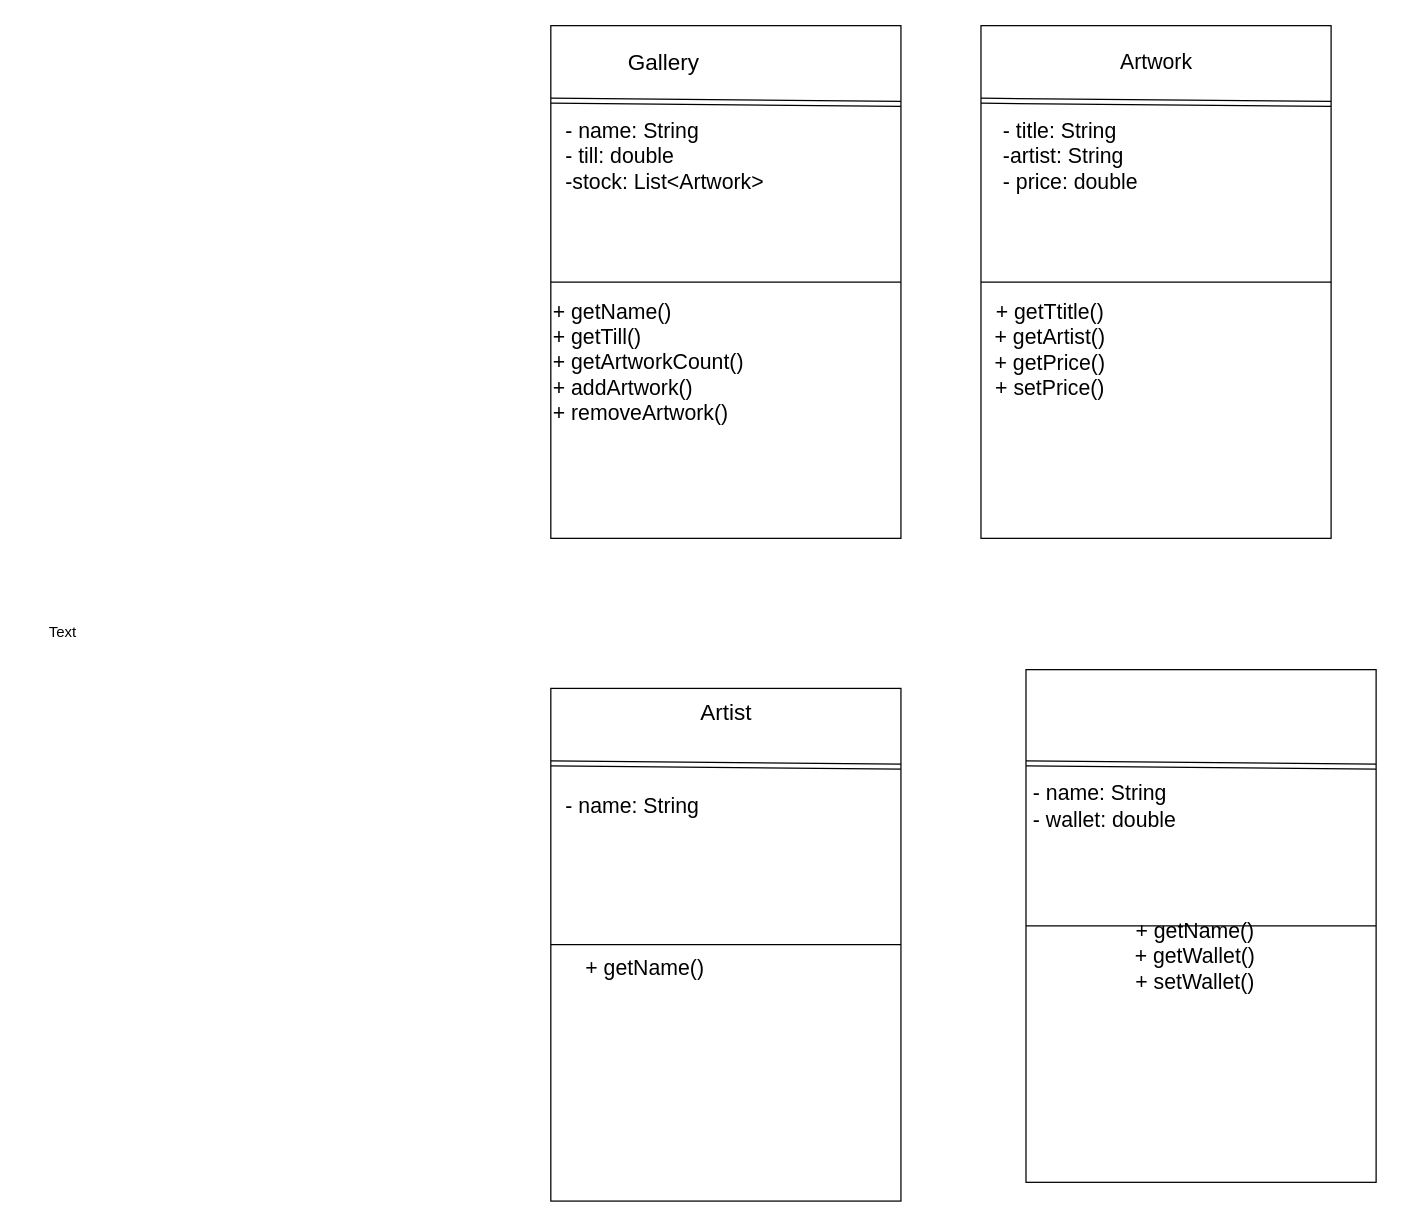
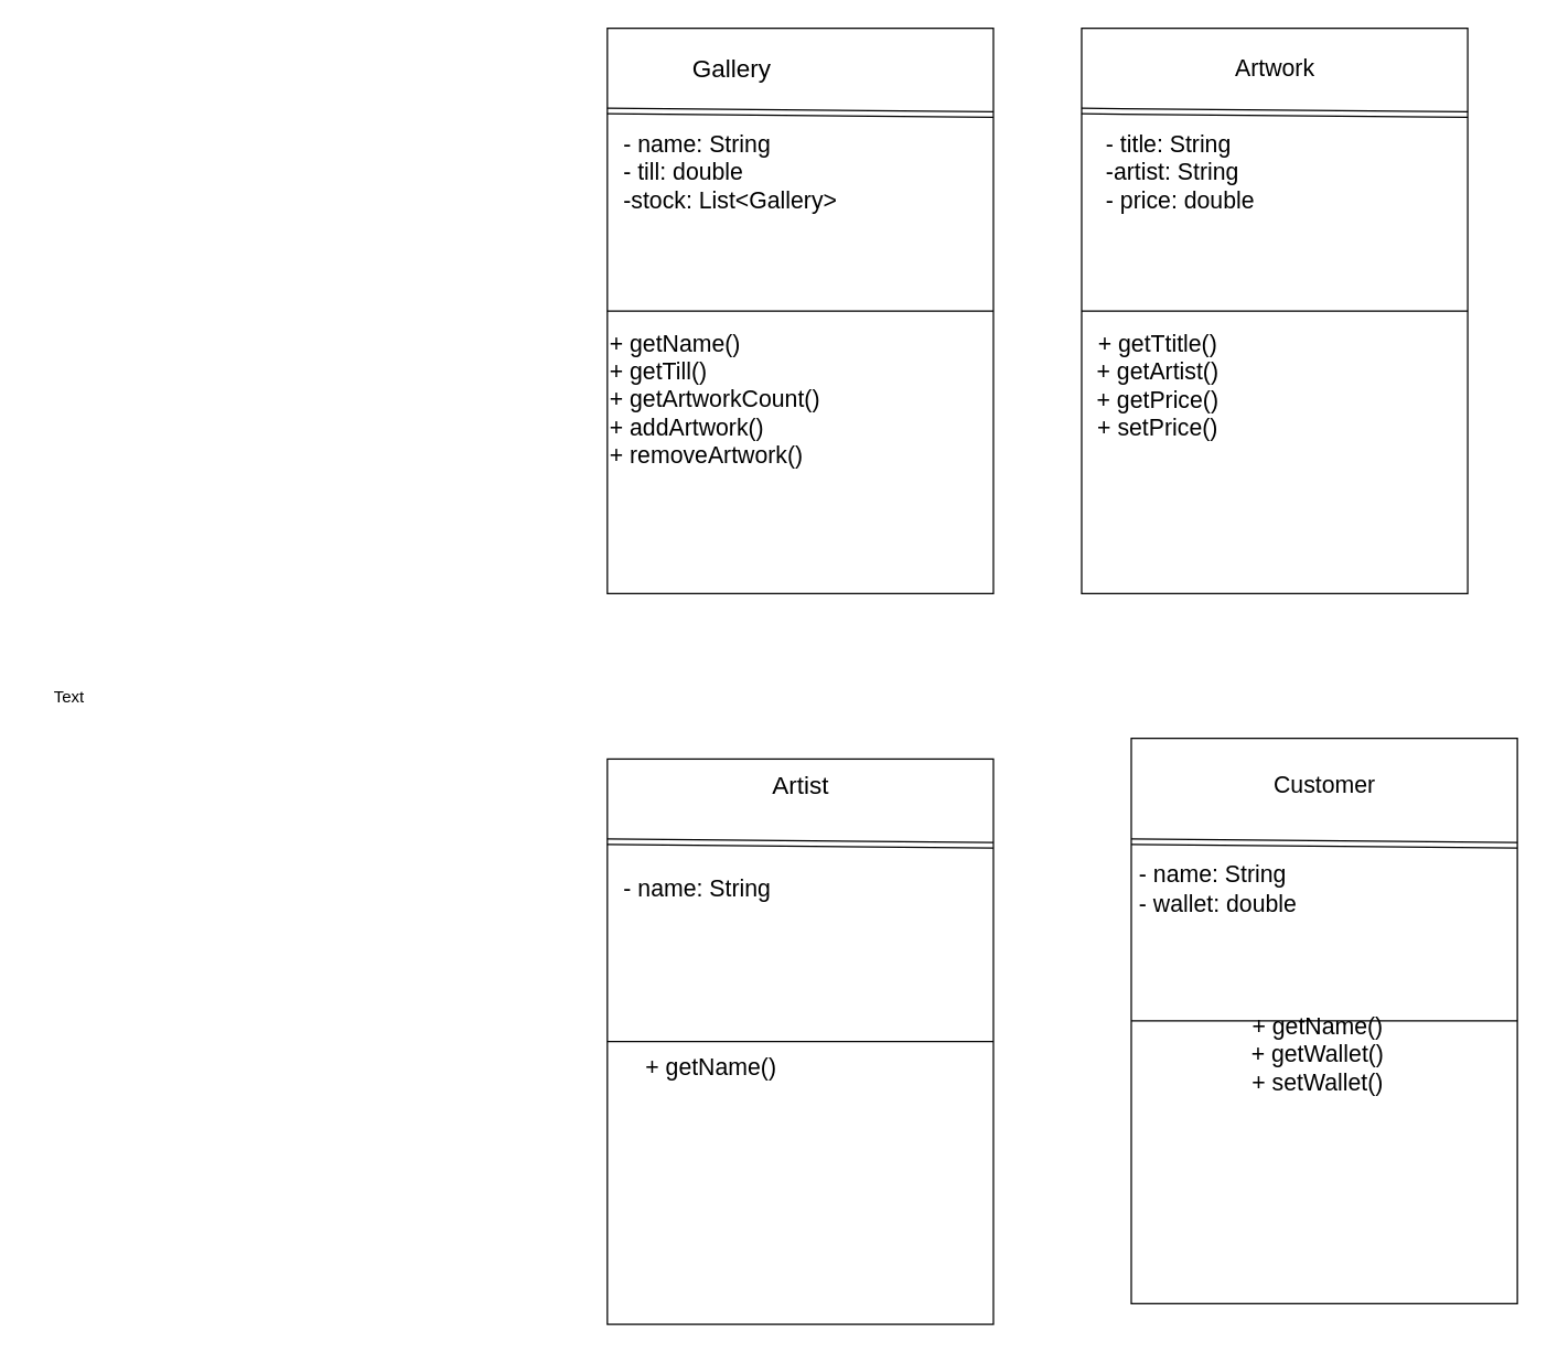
- <mxCell id="15" value="- name: String&lt;br style=&quot;font-size: 17px;&quot;&gt;- till: double&lt;br style=&quot;font-size: 17px;&quot;&gt;-stock: List&amp;lt;Artwork&amp;gt;" style="text;html=1;align=left;verticalAlign=middle;resizable=0;points=[];autosize=1;strokeColor=none;fillColor=none;fontSize=17;" vertex="1" parent="1"><mxGeometry x="450" y="90" width="180" height="70" as="geometry" /></mxCell>
+ <mxCell id="15" value="- name: String&lt;br style=&quot;font-size: 17px;&quot;&gt;- till: double&lt;br style=&quot;font-size: 17px;&quot;&gt;-stock: List&amp;lt;Gallery&amp;gt;" style="text;html=1;align=left;verticalAlign=middle;resizable=0;points=[];autosize=1;strokeColor=none;fillColor=none;fontSize=17;" vertex="1" parent="1"><mxGeometry x="450" y="90" width="180" height="70" as="geometry" /></mxCell>
+ <mxCell id="13" value="Customer" style="text;html=1;align=center;verticalAlign=middle;resizable=0;points=[];autosize=1;strokeColor=none;fillColor=none;fontSize=17;" vertex="1" parent="1"><mxGeometry x="910" y="555" width="100" height="30" as="geometry" /></mxCell>
